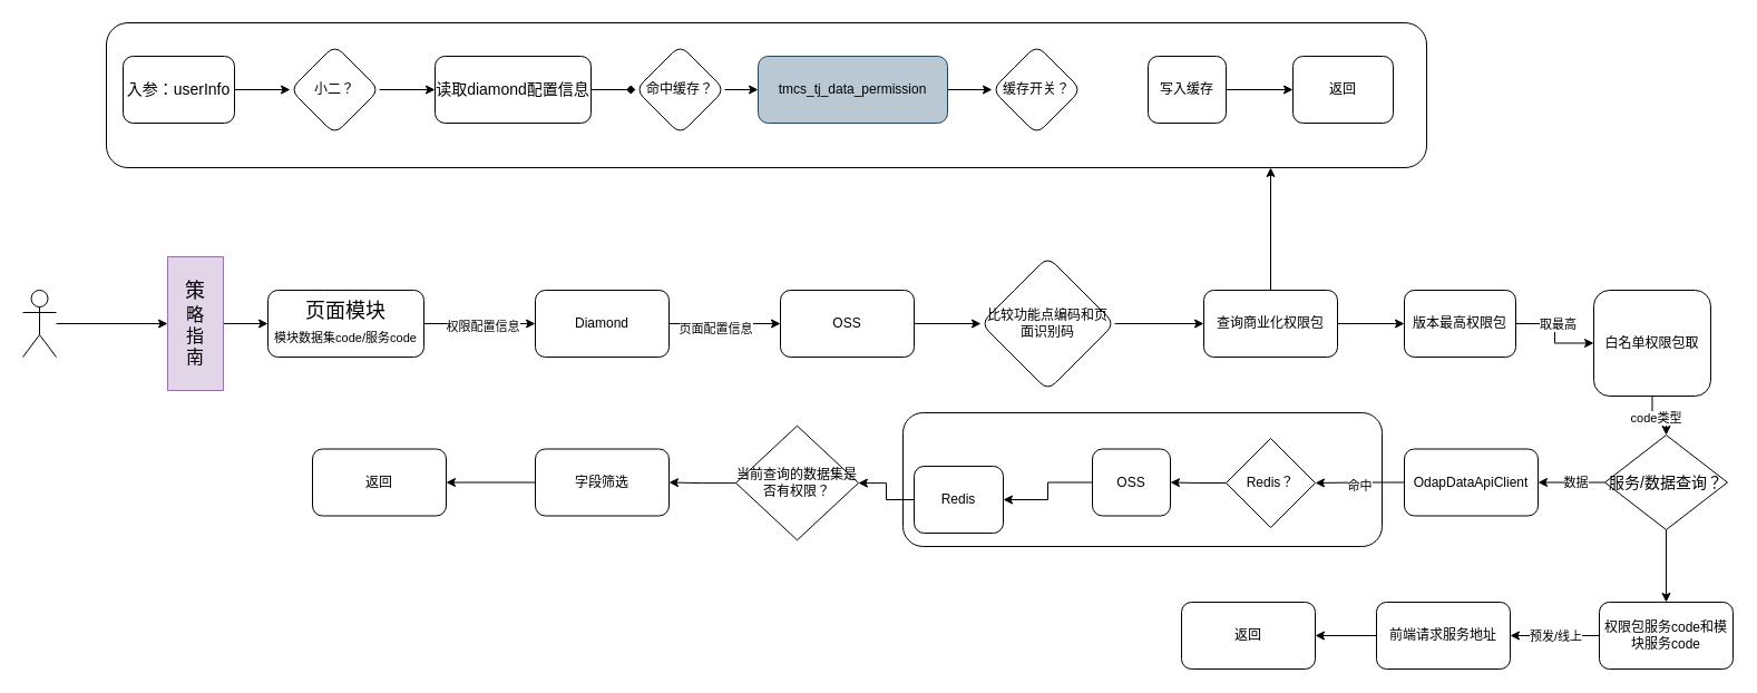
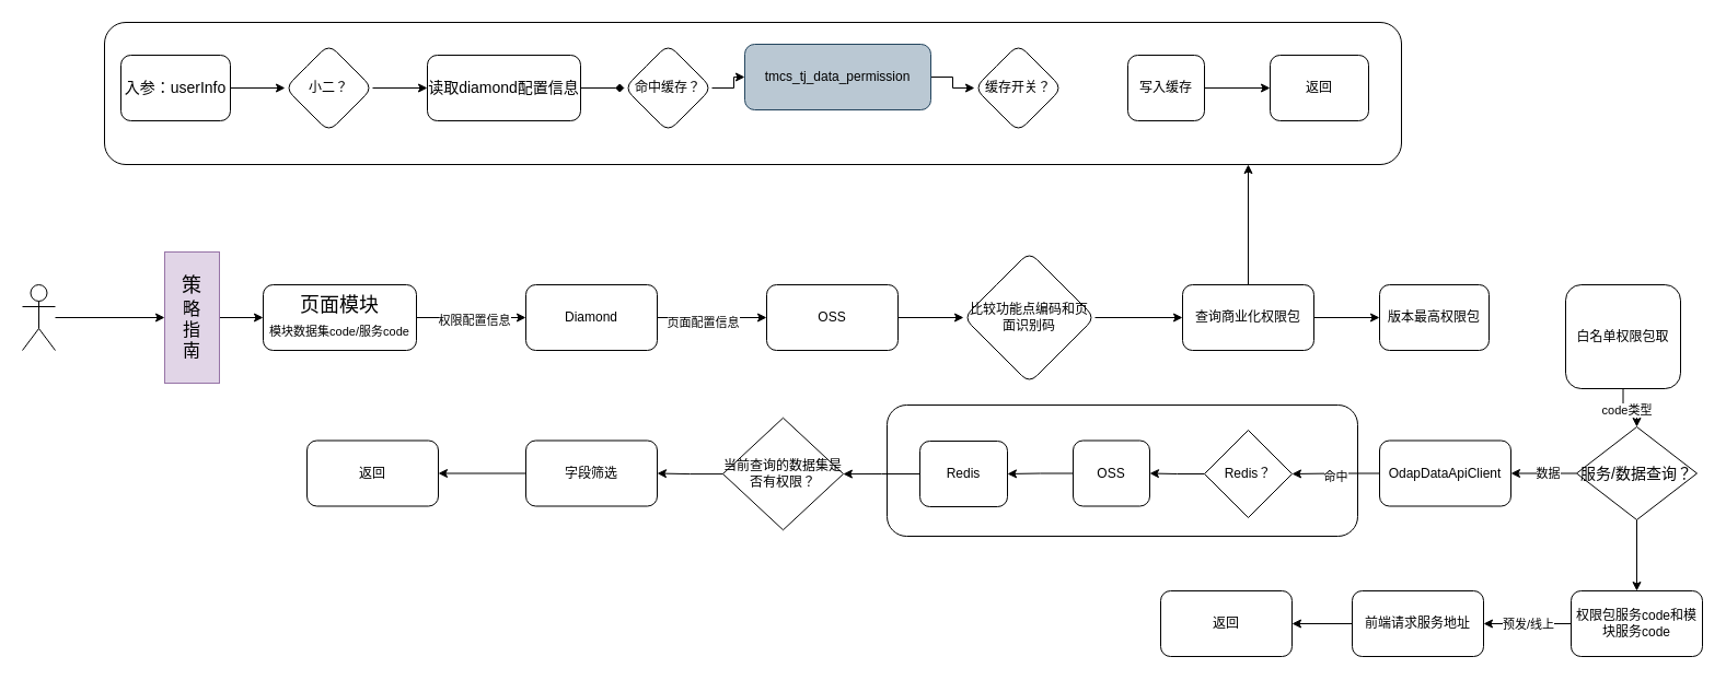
- <mxCell id="30" value="tmcs_tj_data_permission" style="whiteSpace=wrap;html=1;rounded=1;fillColor=#bac8d3;strokeColor=#23445d;" vertex="1" parent="1"><mxGeometry x="680" y="50" width="170" height="60" as="geometry" /></mxCell>
+ <mxCell id="30" value="tmcs_tj_data_permission" style="whiteSpace=wrap;html=1;rounded=1;fillColor=#bac8d3;strokeColor=#23445d;" vertex="1" parent="1"><mxGeometry x="680" y="40" width="170" height="60" as="geometry" /></mxCell>
- <mxCell id="35" value="" style="edgeStyle=orthogonalEdgeStyle;rounded=0;orthogonalLoop=1;jettySize=auto;html=1;" edge="1" parent="1" source="37" target="40"><mxGeometry relative="1" as="geometry" /></mxCell>
- <mxCell id="36" value="取最高" style="edgeLabel;html=1;align=center;verticalAlign=middle;resizable=0;points=[];" vertex="1" connectable="0" parent="35"><mxGeometry x="-0.219" y="-3" relative="1" as="geometry"><mxPoint x="3" y="-3" as="offset" /></mxGeometry></mxCell>
- <mxCell id="59" value="Redis" style="rounded=1;whiteSpace=wrap;html=1;" vertex="1" parent="1"><mxGeometry x="820" y="418" width="80" height="60" as="geometry" /></mxCell>
+ <mxCell id="59" value="Redis" style="rounded=1;whiteSpace=wrap;html=1;" vertex="1" parent="1"><mxGeometry x="840" y="403" width="80" height="60" as="geometry" /></mxCell>
